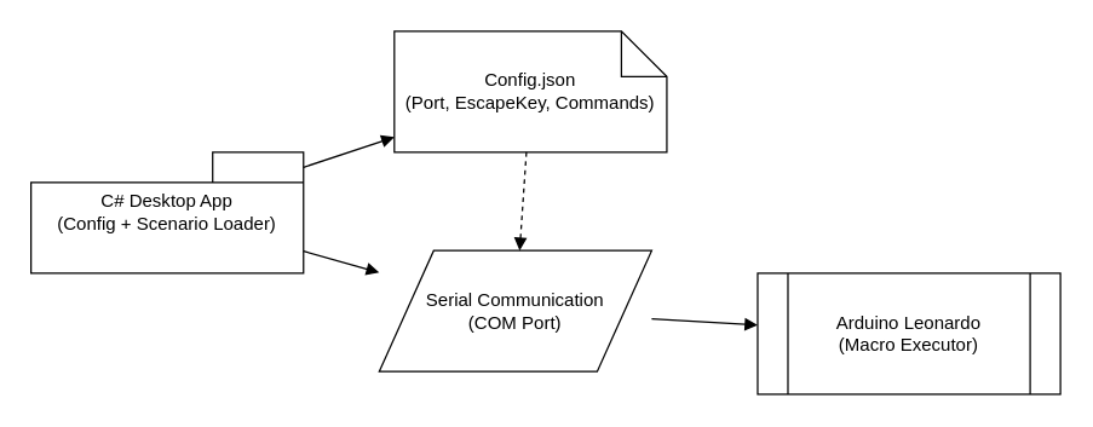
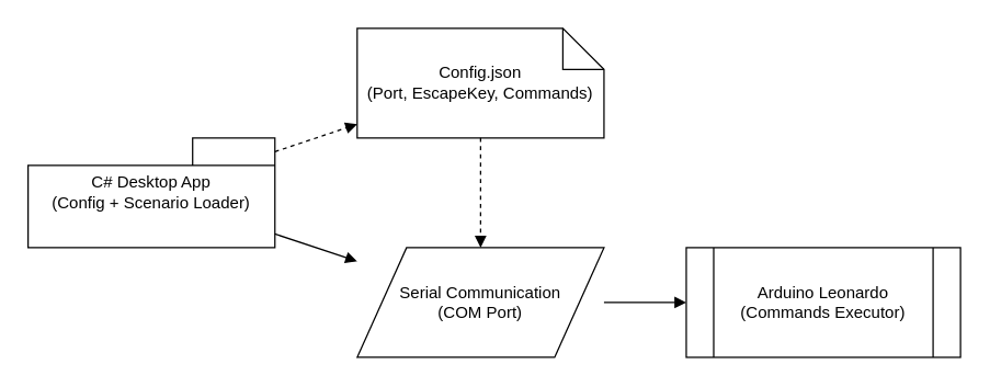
- <mxCell id="6" style="endArrow=block;html=1;" parent="1" source="2" target="3" edge="1"><mxGeometry relative="1" as="geometry" /></mxCell>
+ <mxCell id="6" style="endArrow=block;html=1;dashed=1;" parent="1" source="2" target="3" edge="1"><mxGeometry relative="1" as="geometry" /></mxCell>
- <mxCell id="4" value="Serial Communication&#10;(COM Port)" style="shape=parallelogram;whiteSpace=wrap;html=1;" parent="1" vertex="1"><mxGeometry x="250" y="165" width="180" height="80" as="geometry" /></mxCell>
+ <mxCell id="4" value="Serial Communication&#10;(COM Port)" style="shape=parallelogram;whiteSpace=wrap;html=1;" parent="1" vertex="1"><mxGeometry x="260" y="180" width="180" height="80" as="geometry" /></mxCell>
- <mxCell id="5" value="Arduino Leonardo&#10;(Macro Executor)" style="shape=process;whiteSpace=wrap;html=1;" parent="1" vertex="1"><mxGeometry x="500" y="180" width="200" height="80" as="geometry" /></mxCell>
+ <mxCell id="5" value="Arduino Leonardo&#10;(Commands Executor)" style="shape=process;whiteSpace=wrap;html=1;" parent="1" vertex="1"><mxGeometry x="500" y="180" width="200" height="80" as="geometry" /></mxCell>
